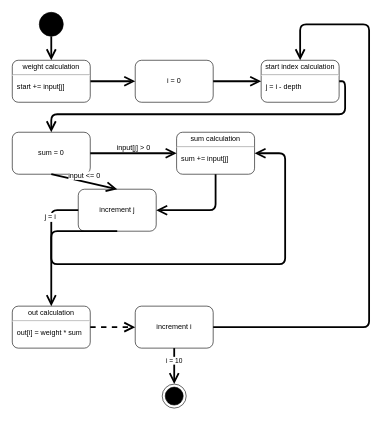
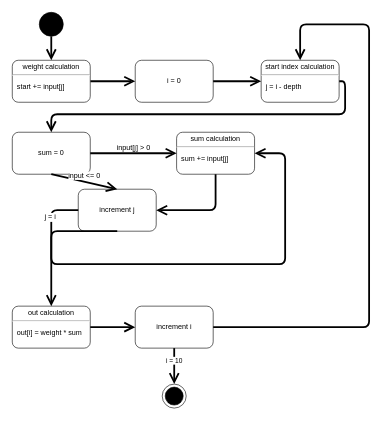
- <mxCell id="21" value="" style="edgeStyle=none;html=1;endArrow=open;endSize=12;strokeWidth=3;verticalAlign=bottom;rounded=0;exitX=1;exitY=0.5;exitDx=0;exitDy=0;exitPerimeter=0;entryX=0;entryY=0.5;entryDx=0;entryDy=0;dashed=1;" edge="1" parent="1" source="14" target="20"><mxGeometry width="160" relative="1" as="geometry"><mxPoint x="275" y="410" as="sourcePoint" /><mxPoint x="435" y="410" as="targetPoint" /></mxGeometry></mxCell>
+ <mxCell id="21" value="" style="edgeStyle=none;html=1;endArrow=open;endSize=12;strokeWidth=3;verticalAlign=bottom;rounded=0;exitX=1;exitY=0.5;exitDx=0;exitDy=0;exitPerimeter=0;entryX=0;entryY=0.5;entryDx=0;entryDy=0;" edge="1" parent="1" source="14" target="20"><mxGeometry width="160" relative="1" as="geometry"><mxPoint x="275" y="410" as="sourcePoint" /><mxPoint x="435" y="410" as="targetPoint" /></mxGeometry></mxCell>
